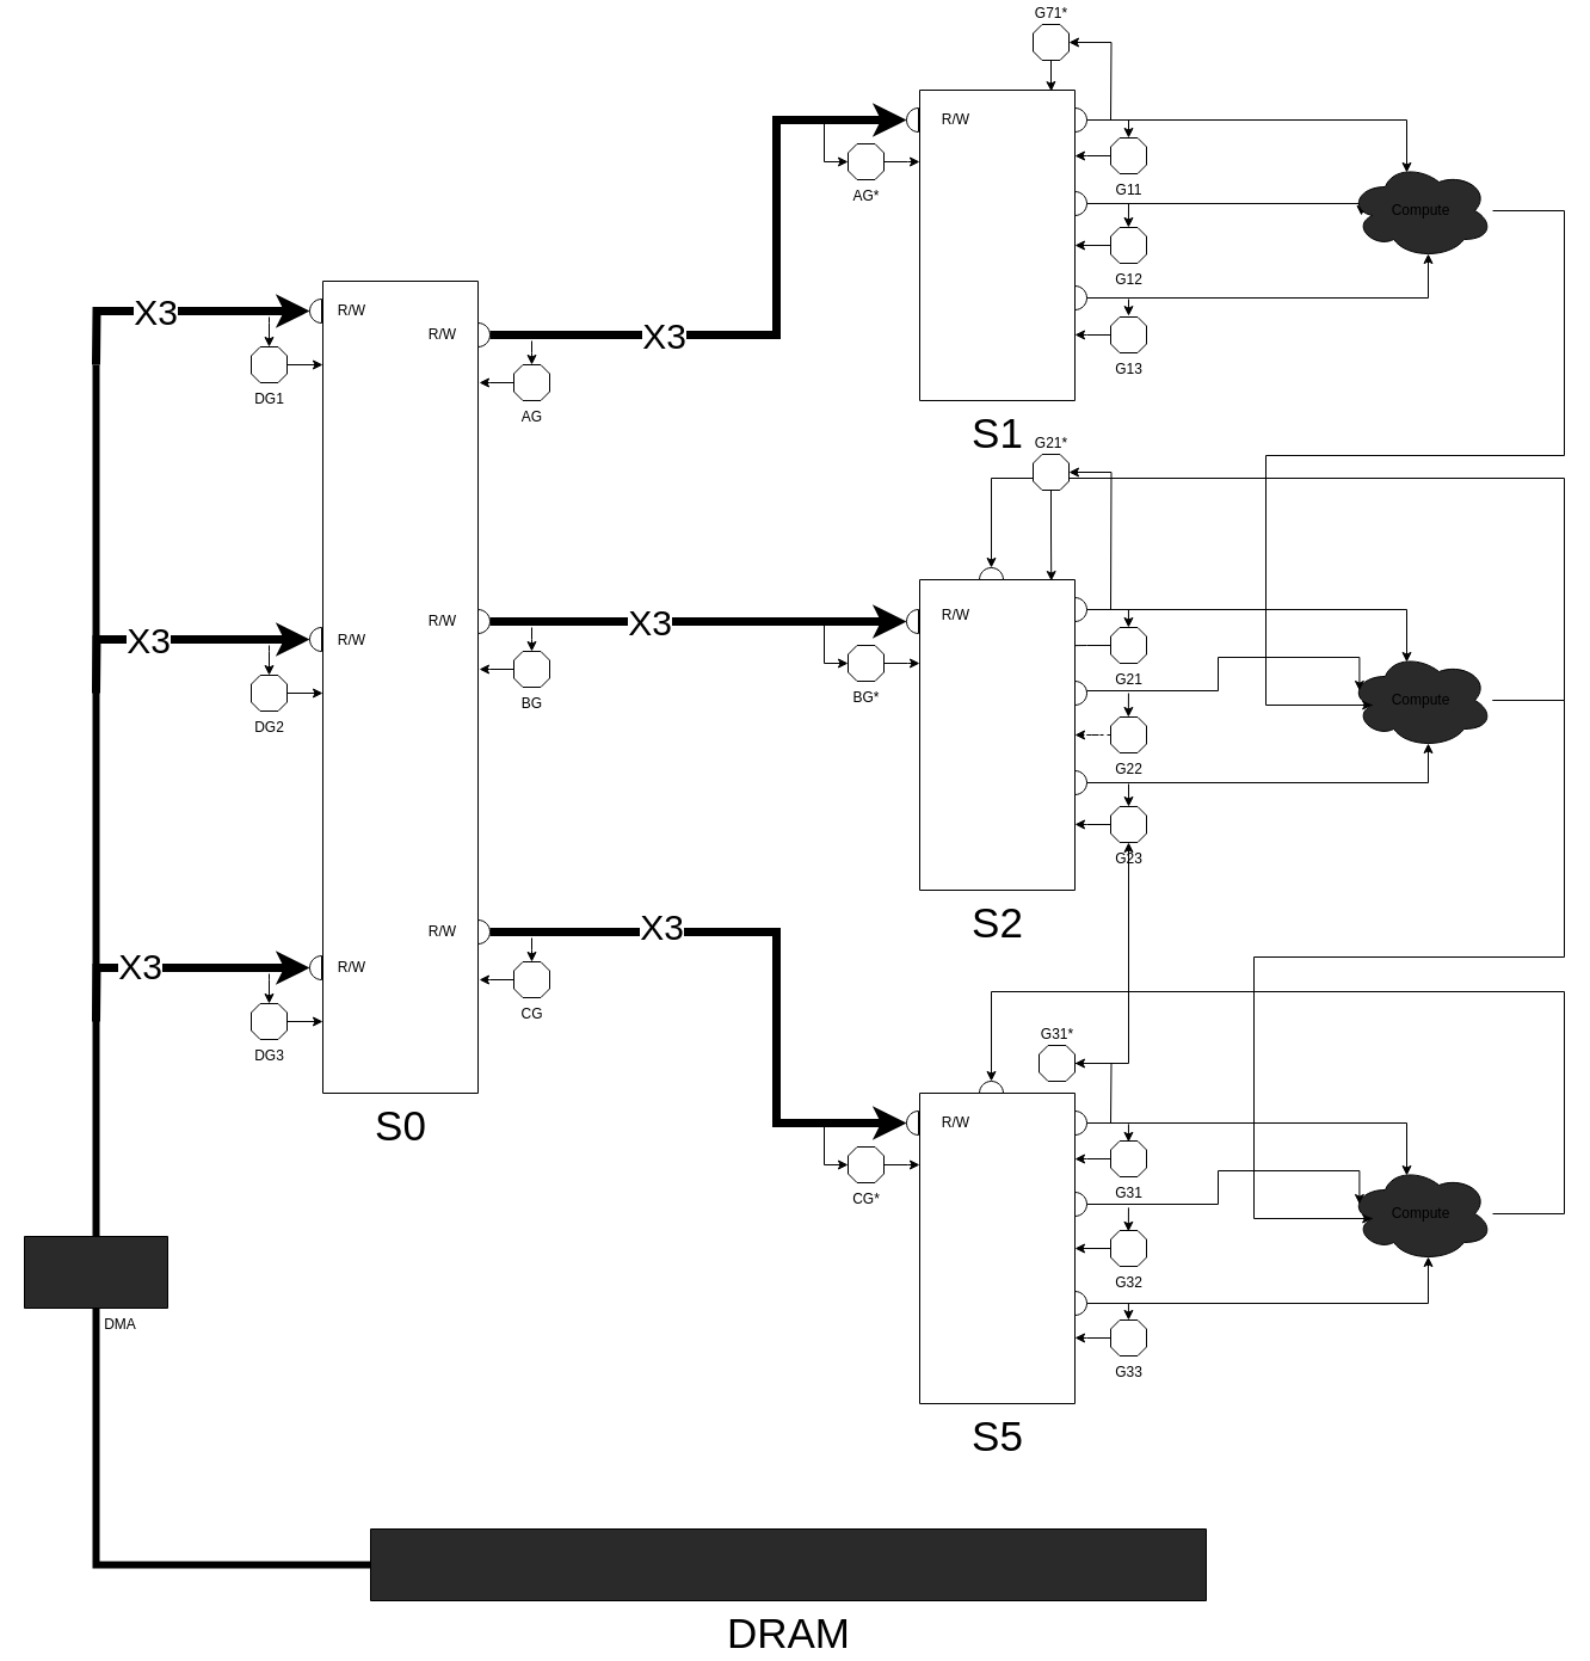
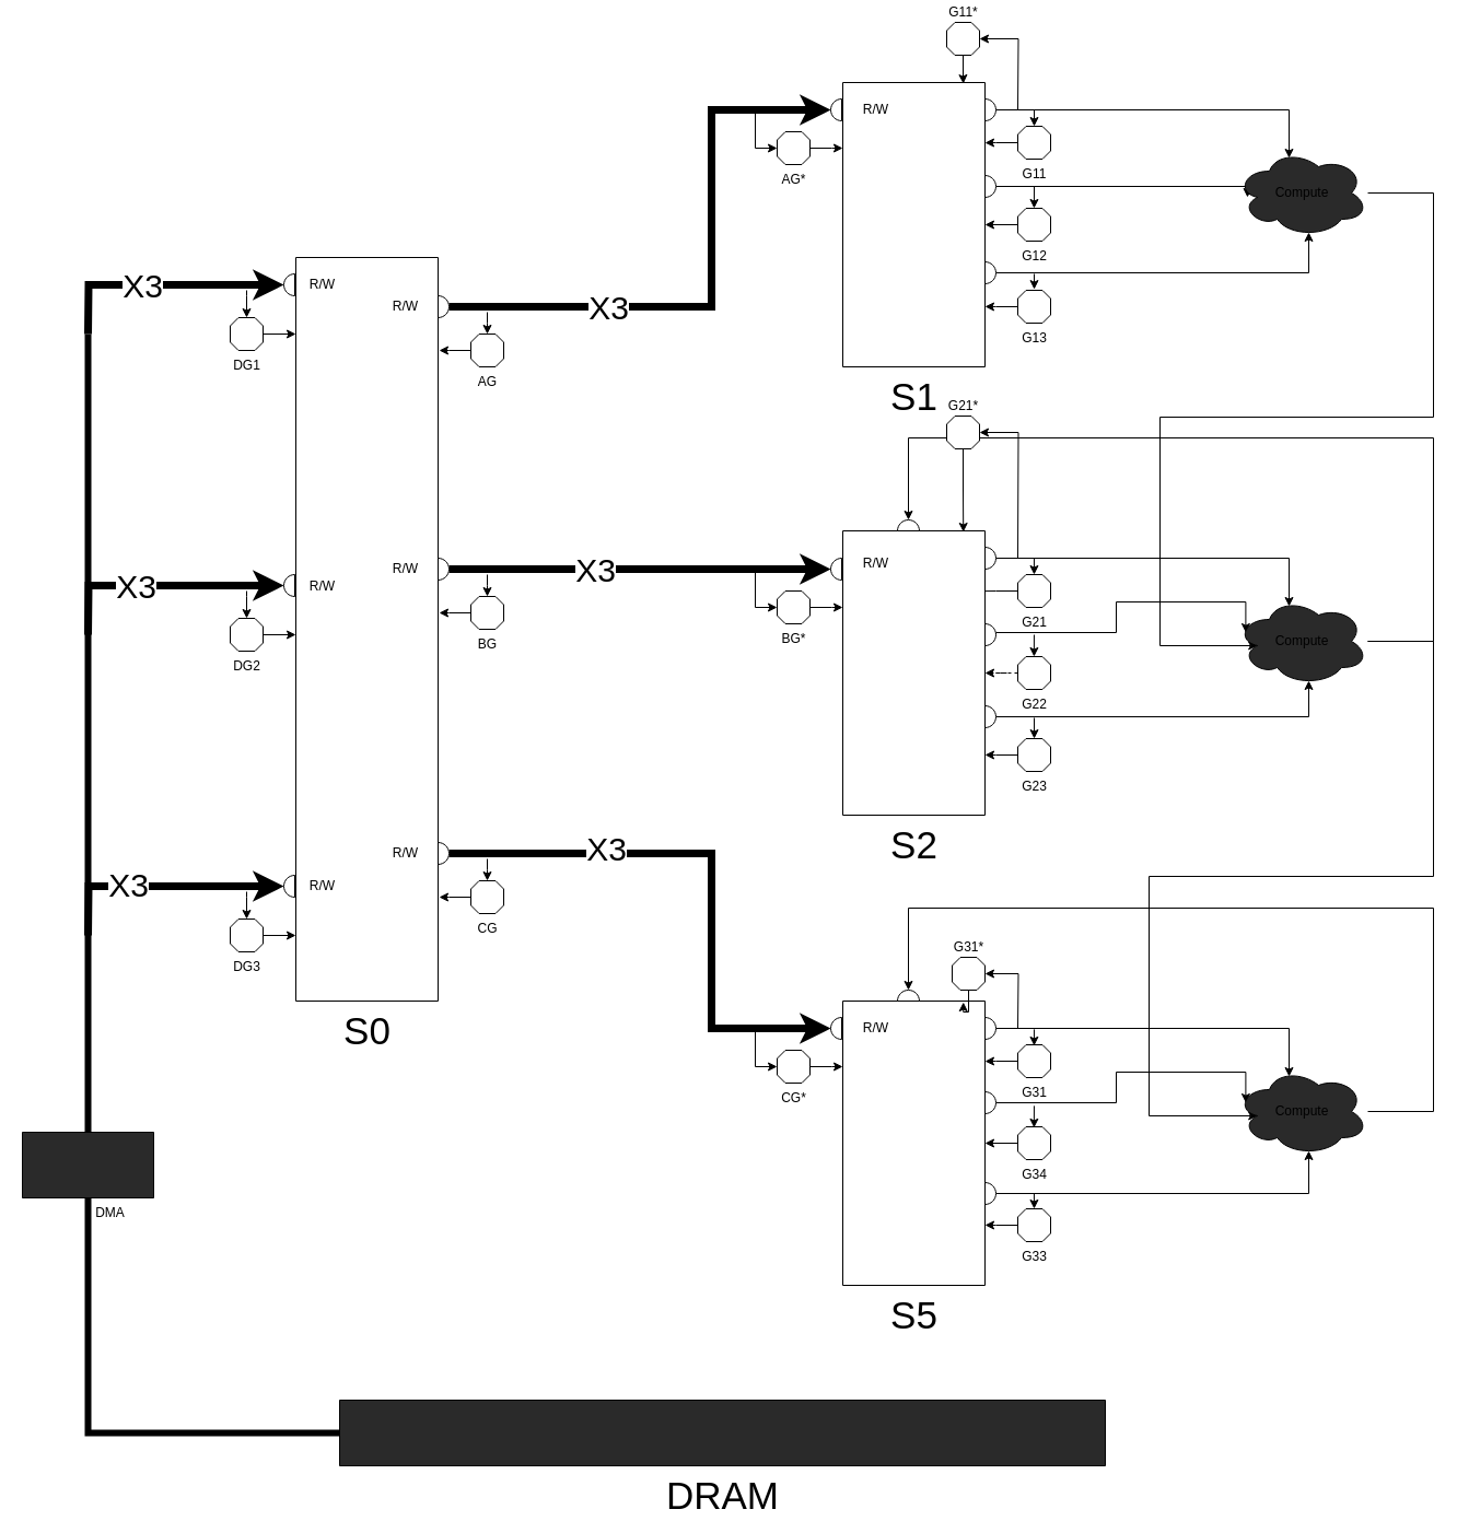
- <mxCell id="40" value="G71*" style="verticalLabelPosition=top;verticalAlign=bottom;html=1;shape=mxgraph.basic.polygon;polyCoords=[[0.25,0],[0.75,0],[1,0.25],[1,0.75],[0.75,1],[0.25,1],[0,0.75],[0,0.25]];polyline=0;labelPosition=center;align=center;" parent="1" vertex="1"><mxGeometry x="865" y="20" width="30" height="30" as="geometry" /></mxCell>
+ <mxCell id="40" value="G11*" style="verticalLabelPosition=top;verticalAlign=bottom;html=1;shape=mxgraph.basic.polygon;polyCoords=[[0.25,0],[0.75,0],[1,0.25],[1,0.75],[0.75,1],[0.25,1],[0,0.75],[0,0.25]];polyline=0;labelPosition=center;align=center;" parent="1" vertex="1"><mxGeometry x="865" y="20" width="30" height="30" as="geometry" /></mxCell>
- <mxCell id="77" style="edgeStyle=orthogonalEdgeStyle;rounded=0;orthogonalLoop=1;jettySize=auto;html=1;startArrow=none;startFill=0;endArrow=classic;endFill=1;" parent="1" source="79" target="47" edge="1"><mxGeometry relative="1" as="geometry"><mxPoint x="880" y="910" as="targetPoint" /></mxGeometry></mxCell>
+ <mxCell id="77" style="edgeStyle=orthogonalEdgeStyle;rounded=0;orthogonalLoop=1;jettySize=auto;html=1;startArrow=none;startFill=0;endArrow=classic;endFill=1;entryX=0.848;entryY=0.004;entryDx=0;entryDy=0;entryPerimeter=0;" parent="1" source="79" target="61" edge="1"><mxGeometry relative="1" as="geometry"><mxPoint x="880" y="910" as="targetPoint" /></mxGeometry></mxCell>
- <mxCell id="65" value="G32" style="verticalLabelPosition=bottom;verticalAlign=top;html=1;shape=mxgraph.basic.polygon;polyCoords=[[0.25,0],[0.75,0],[1,0.25],[1,0.75],[0.75,1],[0.25,1],[0,0.75],[0,0.25]];polyline=0;" parent="1" vertex="1"><mxGeometry x="930" y="1030" width="30" height="30" as="geometry" /></mxCell>
+ <mxCell id="65" value="G34" style="verticalLabelPosition=bottom;verticalAlign=top;html=1;shape=mxgraph.basic.polygon;polyCoords=[[0.25,0],[0.75,0],[1,0.25],[1,0.75],[0.75,1],[0.25,1],[0,0.75],[0,0.25]];polyline=0;" parent="1" vertex="1"><mxGeometry x="930" y="1030" width="30" height="30" as="geometry" /></mxCell>
